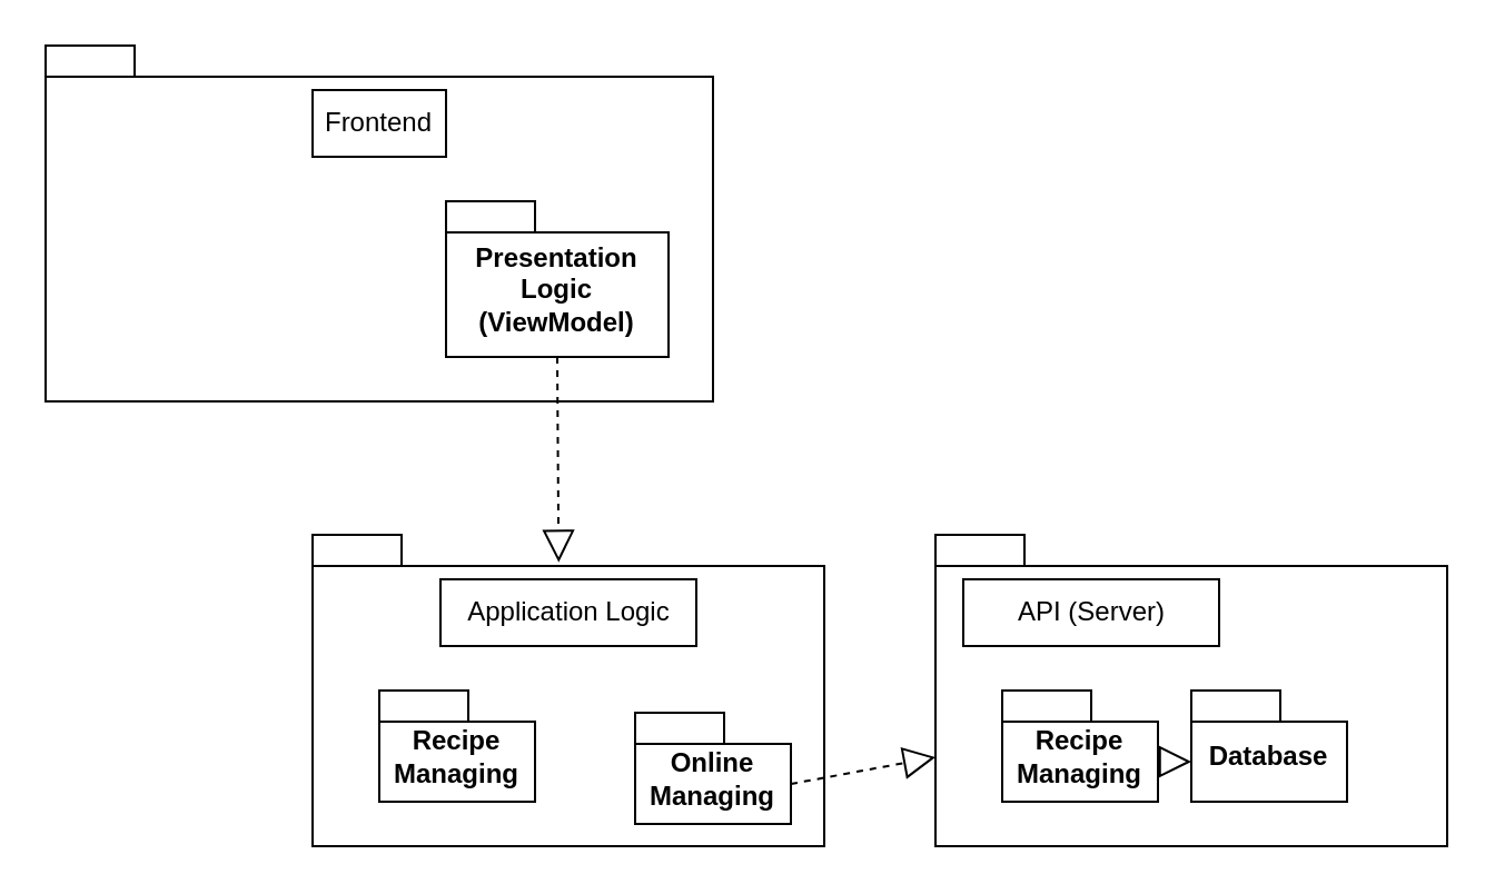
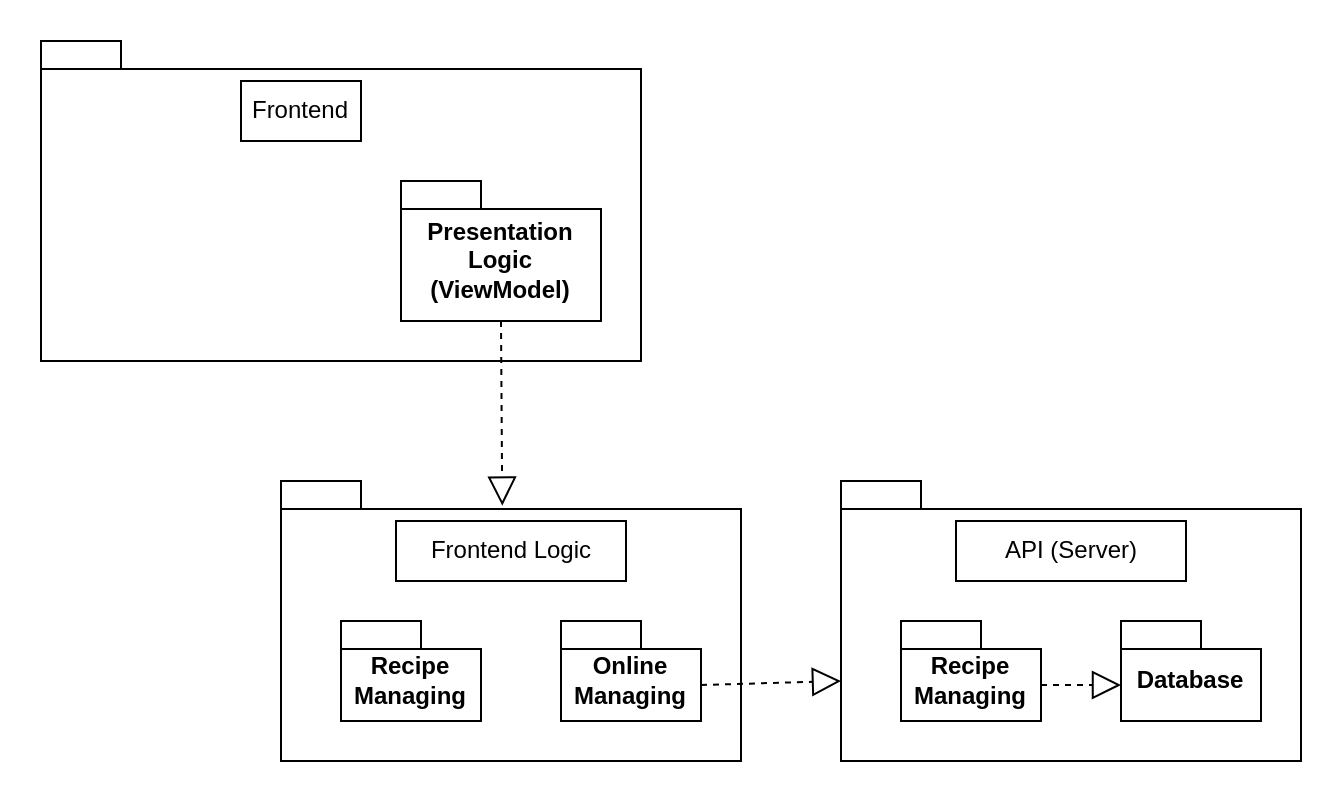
- <mxCell id="3" value="Frontend" style="text;html=1;align=center;verticalAlign=middle;whiteSpace=wrap;rounded=0;strokeColor=default;" vertex="1" parent="1"><mxGeometry x="140" y="40" width="60" height="30" as="geometry" /></mxCell>
+ <mxCell id="3" value="Frontend" style="text;html=1;align=center;verticalAlign=middle;whiteSpace=wrap;rounded=0;strokeColor=default;" vertex="1" parent="1"><mxGeometry x="120" y="40" width="60" height="30" as="geometry" /></mxCell>
- <mxCell id="6" value="Application Logic" style="text;html=1;align=center;verticalAlign=middle;whiteSpace=wrap;rounded=0;strokeColor=default;" vertex="1" parent="1"><mxGeometry x="197.5" y="260" width="115" height="30" as="geometry" /></mxCell>
+ <mxCell id="6" value="Frontend Logic" style="text;html=1;align=center;verticalAlign=middle;whiteSpace=wrap;rounded=0;strokeColor=default;" vertex="1" parent="1"><mxGeometry x="197.5" y="260" width="115" height="30" as="geometry" /></mxCell>
- <mxCell id="11" value="API (Server)" style="text;html=1;align=center;verticalAlign=middle;whiteSpace=wrap;rounded=0;strokeColor=default;" vertex="1" parent="1"><mxGeometry x="432.5" y="260" width="115" height="30" as="geometry" /></mxCell>
+ <mxCell id="11" value="API (Server)" style="text;html=1;align=center;verticalAlign=middle;whiteSpace=wrap;rounded=0;strokeColor=default;" vertex="1" parent="1"><mxGeometry x="477.5" y="260" width="115" height="30" as="geometry" /></mxCell>
- <mxCell id="13" value="Database" style="shape=folder;fontStyle=1;spacingTop=10;tabWidth=40;tabHeight=14;tabPosition=left;html=1;whiteSpace=wrap;strokeColor=default;" vertex="1" parent="1"><mxGeometry x="535" y="310" width="70" height="50" as="geometry" /></mxCell>
+ <mxCell id="13" value="Database" style="shape=folder;fontStyle=1;spacingTop=10;tabWidth=40;tabHeight=14;tabPosition=left;html=1;whiteSpace=wrap;strokeColor=default;" vertex="1" parent="1"><mxGeometry x="560" y="310" width="70" height="50" as="geometry" /></mxCell>
- <mxCell id="8" value="Online Managing" style="shape=folder;fontStyle=1;spacingTop=10;tabWidth=40;tabHeight=14;tabPosition=left;html=1;whiteSpace=wrap;strokeColor=default;" vertex="1" parent="1"><mxGeometry x="285" y="320" width="70" height="50" as="geometry" /></mxCell>
+ <mxCell id="8" value="Online Managing" style="shape=folder;fontStyle=1;spacingTop=10;tabWidth=40;tabHeight=14;tabPosition=left;html=1;whiteSpace=wrap;strokeColor=default;" vertex="1" parent="1"><mxGeometry x="280" y="310" width="70" height="50" as="geometry" /></mxCell>
